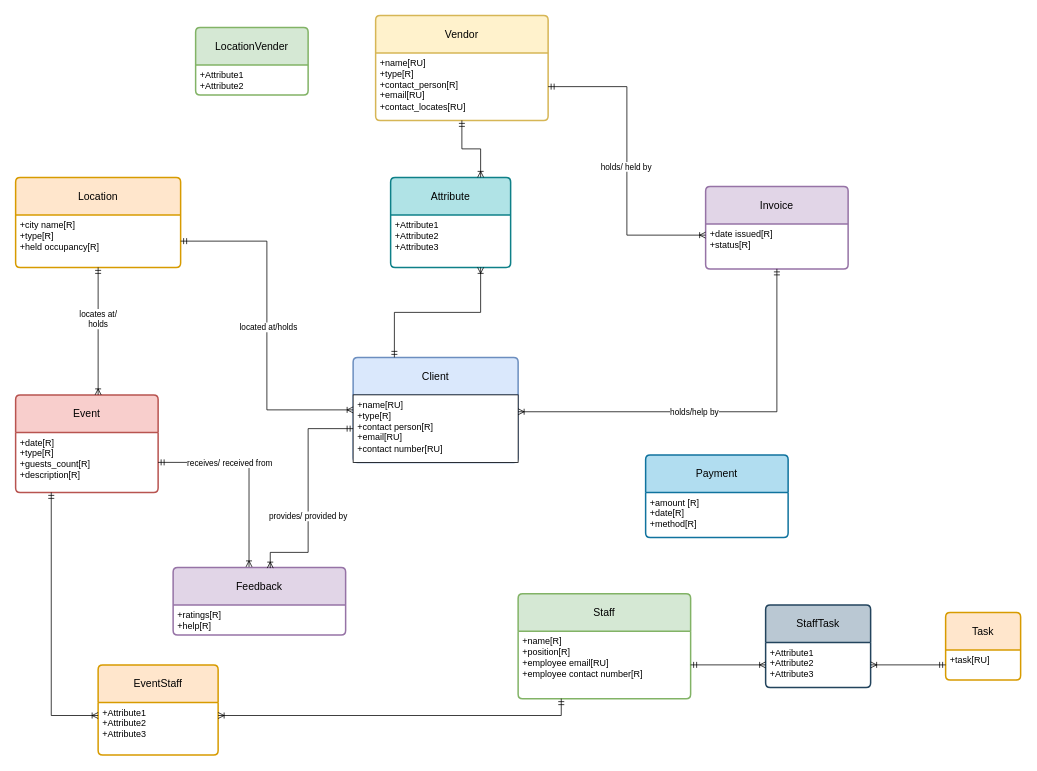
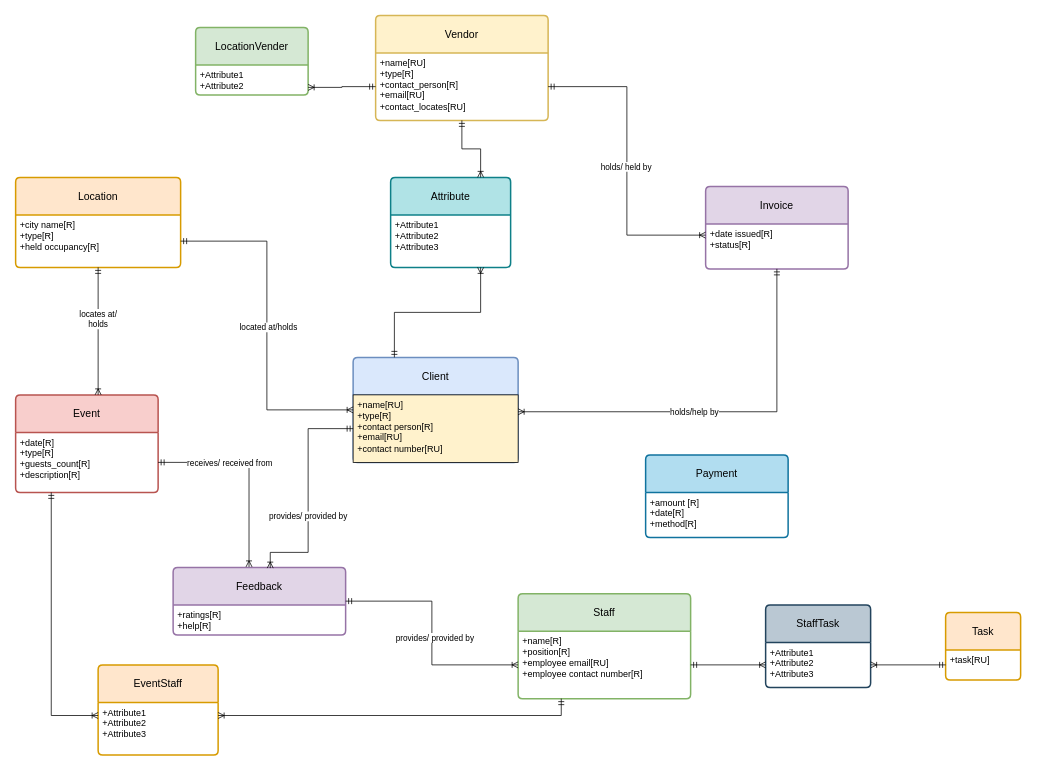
+ <mxCell id="34" style="edgeStyle=orthogonalEdgeStyle;rounded=0;orthogonalLoop=1;jettySize=auto;html=1;exitX=1;exitY=0.75;exitDx=0;exitDy=0;entryX=0;entryY=0.5;entryDx=0;entryDy=0;startArrow=ERoneToMany;startFill=0;endArrow=ERmandOne;endFill=0;" parent="1" source="33" target="11" edge="1"><mxGeometry relative="1" as="geometry" /></mxCell>
- <mxCell id="9" value="+name[RU]&lt;div&gt;+type[R]&lt;/div&gt;&lt;div&gt;+contact person[R]&lt;/div&gt;&lt;div&gt;+email[RU]&lt;/div&gt;&lt;div&gt;+contact number[RU]&lt;/div&gt;" style="align=left;spacingLeft=4;fontSize=12;verticalAlign=top;resizable=0;rotatable=0;part=1;html=1;" parent="8" vertex="1"><mxGeometry y="50" width="220" height="90" as="geometry" /></mxCell>
+ <mxCell id="9" value="+name[RU]&lt;div&gt;+type[R]&lt;/div&gt;&lt;div&gt;+contact person[R]&lt;/div&gt;&lt;div&gt;+email[RU]&lt;/div&gt;&lt;div&gt;+contact number[RU]&lt;/div&gt;" style="align=left;spacingLeft=4;fontSize=12;verticalAlign=top;resizable=0;rotatable=0;part=1;html=1;fillColor=#fff2cc;" parent="8" vertex="1"><mxGeometry y="50" width="220" height="90" as="geometry" /></mxCell>
+ <mxCell id="28" style="edgeStyle=orthogonalEdgeStyle;rounded=0;orthogonalLoop=1;jettySize=auto;html=1;entryX=1;entryY=0.5;entryDx=0;entryDy=0;startArrow=ERoneToMany;startFill=0;endArrow=ERmandOne;endFill=0;" parent="1" source="13" target="18" edge="1"><mxGeometry relative="1" as="geometry" /></mxCell>
+ <mxCell id="29" value="provides/ provided by" style="edgeLabel;html=1;align=center;verticalAlign=middle;resizable=0;points=[];" parent="28" vertex="1" connectable="0"><mxGeometry x="-0.035" y="-3" relative="1" as="geometry"><mxPoint as="offset" /></mxGeometry></mxCell>
